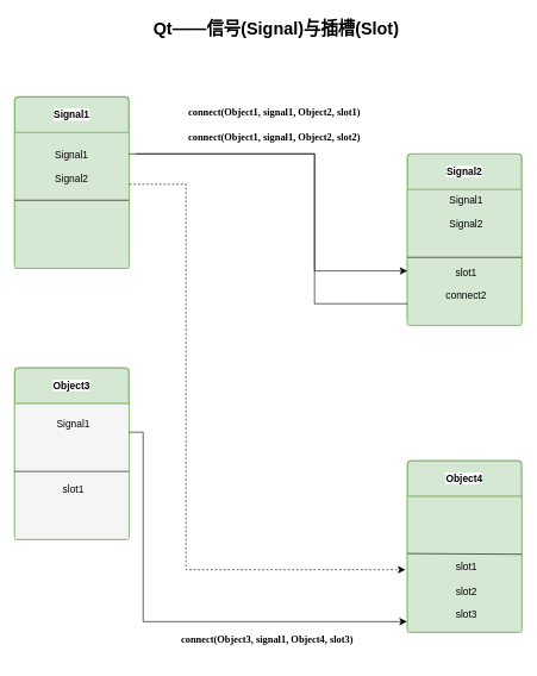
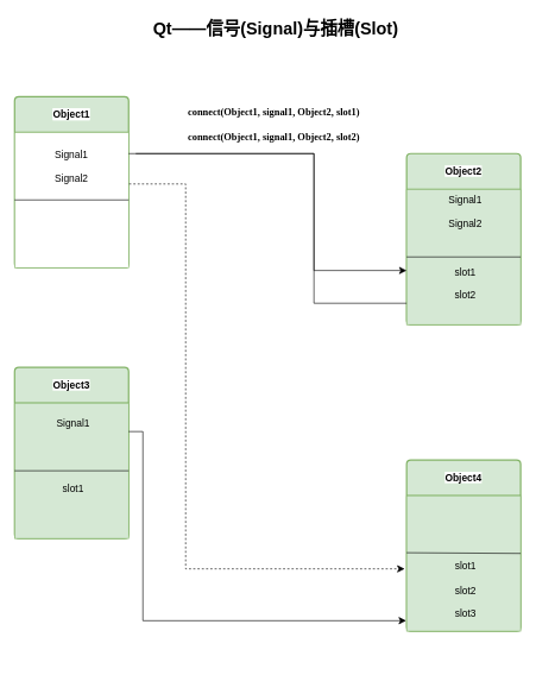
- <mxCell id="3" value="&lt;b&gt;&lt;font style=&quot;background-color: rgb(255, 255, 255);&quot;&gt;Signal1&lt;/font&gt;&lt;/b&gt;" style="swimlane;childLayout=stackLayout;horizontal=1;startSize=50;horizontalStack=0;rounded=1;fontSize=14;fontStyle=0;strokeWidth=2;resizeParent=0;resizeLast=1;shadow=0;dashed=0;align=center;arcSize=4;whiteSpace=wrap;html=1;labelBackgroundColor=#FFFFFF;fillColor=#d5e8d4;strokeColor=#82b366;" vertex="1" parent="1"><mxGeometry x="20" y="135" width="160" height="240" as="geometry" /></mxCell>
+ <mxCell id="3" value="&lt;b&gt;&lt;font style=&quot;background-color: rgb(255, 255, 255);&quot;&gt;Object1&lt;/font&gt;&lt;/b&gt;" style="swimlane;childLayout=stackLayout;horizontal=1;startSize=50;horizontalStack=0;rounded=1;fontSize=14;fontStyle=0;strokeWidth=2;resizeParent=0;resizeLast=1;shadow=0;dashed=0;align=center;arcSize=4;whiteSpace=wrap;html=1;labelBackgroundColor=#FFFFFF;fillColor=#d5e8d4;strokeColor=#82b366;" vertex="1" parent="1"><mxGeometry x="20" y="135" width="160" height="240" as="geometry" /></mxCell>
- <mxCell id="6" value="&lt;b style=&quot;background-color: rgb(255, 255, 255);&quot;&gt;Signal2&lt;/b&gt;" style="swimlane;childLayout=stackLayout;horizontal=1;startSize=50;horizontalStack=0;rounded=1;fontSize=14;fontStyle=0;strokeWidth=2;resizeParent=0;resizeLast=1;shadow=0;dashed=0;align=center;arcSize=4;whiteSpace=wrap;html=1;fillColor=#d5e8d4;strokeColor=#82b366;" vertex="1" parent="1"><mxGeometry x="570" y="215" width="160" height="240" as="geometry" /></mxCell>
+ <mxCell id="6" value="&lt;b style=&quot;background-color: rgb(255, 255, 255);&quot;&gt;Object2&lt;/b&gt;" style="swimlane;childLayout=stackLayout;horizontal=1;startSize=50;horizontalStack=0;rounded=1;fontSize=14;fontStyle=0;strokeWidth=2;resizeParent=0;resizeLast=1;shadow=0;dashed=0;align=center;arcSize=4;whiteSpace=wrap;html=1;fillColor=#d5e8d4;strokeColor=#82b366;" vertex="1" parent="1"><mxGeometry x="570" y="215" width="160" height="240" as="geometry" /></mxCell>
- <mxCell id="4" value="&lt;div style=&quot;text-align: center; font-size: 14px;&quot;&gt;&lt;span style=&quot;font-size: 14px; background-color: initial; white-space-collapse: preserve;&quot;&gt;&#09;&lt;/span&gt;&lt;span style=&quot;white-space-collapse: preserve;&quot;&gt;&amp;nbsp;     &lt;/span&gt;&lt;/div&gt;&lt;div style=&quot;text-align: center; font-size: 14px;&quot;&gt;&lt;span style=&quot;background-color: initial;&quot;&gt;&lt;font style=&quot;font-size: 14px;&quot;&gt;&lt;span style=&quot;white-space: pre;&quot;&gt;&#09;&lt;/span&gt;&amp;nbsp; &amp;nbsp; &amp;nbsp;Signal1&lt;/font&gt;&lt;/span&gt;&lt;/div&gt;&lt;font style=&quot;font-size: 14px;&quot;&gt;&lt;span style=&quot;white-space: pre;&quot;&gt;&lt;div style=&quot;text-align: center;&quot;&gt;&lt;span style=&quot;background-color: initial;&quot;&gt;&#09;&lt;/span&gt;&lt;span style=&quot;background-color: initial;&quot;&gt;&#09;&lt;/span&gt;&lt;/div&gt;&lt;/span&gt;&lt;span style=&quot;white-space: pre;&quot;&gt;&lt;div style=&quot;text-align: center;&quot;&gt;&lt;span style=&quot;background-color: initial;&quot;&gt;&#09;&lt;/span&gt;     &lt;span style=&quot;background-color: initial; white-space-collapse: collapse;&quot;&gt;Signal2&lt;/span&gt;&lt;/div&gt;&lt;/span&gt;&lt;/font&gt;&lt;div style=&quot;text-align: center; font-size: 14px;&quot;&gt;&lt;font style=&quot;font-size: 14px;&quot;&gt;&lt;br&gt;&lt;/font&gt;&lt;/div&gt;&lt;div style=&quot;text-align: center; font-size: 14px;&quot;&gt;&lt;font style=&quot;font-size: 14px;&quot;&gt;&lt;br&gt;&lt;/font&gt;&lt;/div&gt;&lt;div style=&quot;text-align: center; font-size: 14px;&quot;&gt;&lt;font style=&quot;font-size: 14px;&quot;&gt;&lt;br&gt;&lt;/font&gt;&lt;/div&gt;&lt;div style=&quot;text-align: center; font-size: 14px;&quot;&gt;&lt;font style=&quot;font-size: 14px;&quot;&gt;&lt;br&gt;&lt;/font&gt;&lt;/div&gt;&lt;span style=&quot;white-space: pre; font-size: 14px;&quot;&gt;&lt;div style=&quot;text-align: center;&quot;&gt;&lt;font style=&quot;font-size: 14px;&quot;&gt;&lt;span style=&quot;background-color: initial;&quot;&gt;&#09;&lt;/span&gt;&lt;span style=&quot;background-color: initial;&quot;&gt;&#09;&lt;/span&gt;&lt;/font&gt;&lt;/div&gt;&lt;/span&gt;" style="align=left;strokeColor=#82b366;fillColor=#d5e8d4;spacingLeft=4;fontSize=12;verticalAlign=top;resizable=0;rotatable=0;part=1;html=1;" vertex="1" parent="3"><mxGeometry y="50" width="160" height="190" as="geometry" /></mxCell>
+ <mxCell id="4" value="&lt;div style=&quot;text-align: center; font-size: 14px;&quot;&gt;&lt;span style=&quot;font-size: 14px; background-color: initial; white-space-collapse: preserve;&quot;&gt;&#09;&lt;/span&gt;&lt;span style=&quot;white-space-collapse: preserve;&quot;&gt;&amp;nbsp;     &lt;/span&gt;&lt;/div&gt;&lt;div style=&quot;text-align: center; font-size: 14px;&quot;&gt;&lt;span style=&quot;background-color: initial;&quot;&gt;&lt;font style=&quot;font-size: 14px;&quot;&gt;&lt;span style=&quot;white-space: pre;&quot;&gt;&#09;&lt;/span&gt;&amp;nbsp; &amp;nbsp; &amp;nbsp;Signal1&lt;/font&gt;&lt;/span&gt;&lt;/div&gt;&lt;font style=&quot;font-size: 14px;&quot;&gt;&lt;span style=&quot;white-space: pre;&quot;&gt;&lt;div style=&quot;text-align: center;&quot;&gt;&lt;span style=&quot;background-color: initial;&quot;&gt;&#09;&lt;/span&gt;&lt;span style=&quot;background-color: initial;&quot;&gt;&#09;&lt;/span&gt;&lt;/div&gt;&lt;/span&gt;&lt;span style=&quot;white-space: pre;&quot;&gt;&lt;div style=&quot;text-align: center;&quot;&gt;&lt;span style=&quot;background-color: initial;&quot;&gt;&#09;&lt;/span&gt;     &lt;span style=&quot;background-color: initial; white-space-collapse: collapse;&quot;&gt;Signal2&lt;/span&gt;&lt;/div&gt;&lt;/span&gt;&lt;/font&gt;&lt;div style=&quot;text-align: center; font-size: 14px;&quot;&gt;&lt;font style=&quot;font-size: 14px;&quot;&gt;&lt;br&gt;&lt;/font&gt;&lt;/div&gt;&lt;div style=&quot;text-align: center; font-size: 14px;&quot;&gt;&lt;font style=&quot;font-size: 14px;&quot;&gt;&lt;br&gt;&lt;/font&gt;&lt;/div&gt;&lt;div style=&quot;text-align: center; font-size: 14px;&quot;&gt;&lt;font style=&quot;font-size: 14px;&quot;&gt;&lt;br&gt;&lt;/font&gt;&lt;/div&gt;&lt;div style=&quot;text-align: center; font-size: 14px;&quot;&gt;&lt;font style=&quot;font-size: 14px;&quot;&gt;&lt;br&gt;&lt;/font&gt;&lt;/div&gt;&lt;span style=&quot;white-space: pre; font-size: 14px;&quot;&gt;&lt;div style=&quot;text-align: center;&quot;&gt;&lt;font style=&quot;font-size: 14px;&quot;&gt;&lt;span style=&quot;background-color: initial;&quot;&gt;&#09;&lt;/span&gt;&lt;span style=&quot;background-color: initial;&quot;&gt;&#09;&lt;/span&gt;&lt;/font&gt;&lt;/div&gt;&lt;/span&gt;" style="align=left;strokeColor=#82b366;fillColor=#ffffff;spacingLeft=4;fontSize=12;verticalAlign=top;resizable=0;rotatable=0;part=1;html=1;" vertex="1" parent="3"><mxGeometry y="50" width="160" height="190" as="geometry" /></mxCell>
- <mxCell id="7" value="&lt;div style=&quot;font-size: 14px;&quot;&gt;&lt;font style=&quot;font-size: 14px;&quot;&gt;&lt;span style=&quot;background-color: initial;&quot;&gt;Signal1&lt;/span&gt;&lt;/font&gt;&lt;/div&gt;&lt;font style=&quot;font-size: 14px;&quot;&gt;&lt;span style=&quot;white-space: pre;&quot;&gt;&lt;div style=&quot;&quot;&gt;&lt;span style=&quot;background-color: initial;&quot;&gt;&#09;&lt;/span&gt;&lt;span style=&quot;background-color: initial;&quot;&gt;&#09;&lt;/span&gt;&lt;/div&gt;&lt;/span&gt;&lt;span style=&quot;white-space: pre;&quot;&gt;&lt;div style=&quot;&quot;&gt;&lt;span style=&quot;background-color: initial; white-space-collapse: collapse;&quot;&gt;Signal2&lt;/span&gt;&lt;/div&gt;&lt;/span&gt;&lt;/font&gt;&lt;div style=&quot;font-size: 14px;&quot;&gt;&lt;font style=&quot;font-size: 14px;&quot;&gt;&lt;br&gt;&lt;/font&gt;&lt;/div&gt;&lt;div style=&quot;font-size: 14px;&quot;&gt;&lt;font style=&quot;font-size: 14px;&quot;&gt;&lt;br&gt;&lt;/font&gt;&lt;/div&gt;&lt;div style=&quot;font-size: 14px;&quot;&gt;&lt;span style=&quot;background-color: initial;&quot;&gt;&lt;br&gt;&lt;/span&gt;&lt;/div&gt;&lt;div style=&quot;font-size: 14px;&quot;&gt;&lt;span style=&quot;background-color: initial;&quot;&gt;slot1&lt;/span&gt;&lt;br&gt;&lt;/div&gt;&lt;div style=&quot;font-size: 14px;&quot;&gt;&lt;font style=&quot;font-size: 14px;&quot;&gt;&lt;br&gt;&lt;/font&gt;&lt;/div&gt;&lt;span style=&quot;white-space: pre; font-size: 14px;&quot;&gt;&lt;div style=&quot;&quot;&gt;&lt;font style=&quot;font-size: 14px;&quot;&gt;&lt;font style=&quot;background-color: initial; white-space-collapse: collapse; font-size: 14px;&quot;&gt;connect2&lt;/font&gt;&lt;/font&gt;&lt;/div&gt;&lt;/span&gt;" style="align=center;strokeColor=#82b366;fillColor=#d5e8d4;spacingLeft=4;fontSize=12;verticalAlign=top;resizable=0;rotatable=0;part=1;html=1;" vertex="1" parent="6"><mxGeometry y="50" width="160" height="190" as="geometry" /></mxCell>
+ <mxCell id="7" value="&lt;div style=&quot;font-size: 14px;&quot;&gt;&lt;font style=&quot;font-size: 14px;&quot;&gt;&lt;span style=&quot;background-color: initial;&quot;&gt;Signal1&lt;/span&gt;&lt;/font&gt;&lt;/div&gt;&lt;font style=&quot;font-size: 14px;&quot;&gt;&lt;span style=&quot;white-space: pre;&quot;&gt;&lt;div style=&quot;&quot;&gt;&lt;span style=&quot;background-color: initial;&quot;&gt;&#09;&lt;/span&gt;&lt;span style=&quot;background-color: initial;&quot;&gt;&#09;&lt;/span&gt;&lt;/div&gt;&lt;/span&gt;&lt;span style=&quot;white-space: pre;&quot;&gt;&lt;div style=&quot;&quot;&gt;&lt;span style=&quot;background-color: initial; white-space-collapse: collapse;&quot;&gt;Signal2&lt;/span&gt;&lt;/div&gt;&lt;/span&gt;&lt;/font&gt;&lt;div style=&quot;font-size: 14px;&quot;&gt;&lt;font style=&quot;font-size: 14px;&quot;&gt;&lt;br&gt;&lt;/font&gt;&lt;/div&gt;&lt;div style=&quot;font-size: 14px;&quot;&gt;&lt;font style=&quot;font-size: 14px;&quot;&gt;&lt;br&gt;&lt;/font&gt;&lt;/div&gt;&lt;div style=&quot;font-size: 14px;&quot;&gt;&lt;span style=&quot;background-color: initial;&quot;&gt;&lt;br&gt;&lt;/span&gt;&lt;/div&gt;&lt;div style=&quot;font-size: 14px;&quot;&gt;&lt;span style=&quot;background-color: initial;&quot;&gt;slot1&lt;/span&gt;&lt;br&gt;&lt;/div&gt;&lt;div style=&quot;font-size: 14px;&quot;&gt;&lt;font style=&quot;font-size: 14px;&quot;&gt;&lt;br&gt;&lt;/font&gt;&lt;/div&gt;&lt;span style=&quot;white-space: pre; font-size: 14px;&quot;&gt;&lt;div style=&quot;&quot;&gt;&lt;font style=&quot;font-size: 14px;&quot;&gt;&lt;font style=&quot;background-color: initial; white-space-collapse: collapse; font-size: 14px;&quot;&gt;slot2&lt;/font&gt;&lt;/font&gt;&lt;/div&gt;&lt;/span&gt;" style="align=center;strokeColor=#82b366;fillColor=#d5e8d4;spacingLeft=4;fontSize=12;verticalAlign=top;resizable=0;rotatable=0;part=1;html=1;" vertex="1" parent="6"><mxGeometry y="50" width="160" height="190" as="geometry" /></mxCell>
- <mxCell id="10" value="&lt;font style=&quot;&quot;&gt;&lt;br&gt;&lt;span style=&quot;font-size: 14px;&quot;&gt;Signal1&lt;/span&gt;&lt;br&gt;&lt;span style=&quot;font-size: 14px; white-space: pre;&quot;&gt;&#09;&lt;/span&gt;&lt;span style=&quot;font-size: 14px; white-space: pre;&quot;&gt;&#09;&lt;/span&gt;&lt;br&gt;&lt;br&gt;&lt;br&gt;&lt;br&gt;&lt;br&gt;&lt;font style=&quot;font-size: 14px;&quot;&gt;slot1&lt;/font&gt;&lt;br&gt;&lt;span style=&quot;font-size: 14px; white-space: pre;&quot;&gt;&#09;&lt;/span&gt;&lt;span style=&quot;font-size: 14px; white-space: pre;&quot;&gt;&#09;&lt;/span&gt;&lt;/font&gt;" style="align=center;strokeColor=#82b366;fillColor=#f5f5f5;spacingLeft=4;fontSize=12;verticalAlign=top;resizable=0;rotatable=0;part=1;html=1;" vertex="1" parent="9"><mxGeometry y="50" width="160" height="190" as="geometry" /></mxCell>
+ <mxCell id="10" value="&lt;font style=&quot;&quot;&gt;&lt;br&gt;&lt;span style=&quot;font-size: 14px;&quot;&gt;Signal1&lt;/span&gt;&lt;br&gt;&lt;span style=&quot;font-size: 14px; white-space: pre;&quot;&gt;&#09;&lt;/span&gt;&lt;span style=&quot;font-size: 14px; white-space: pre;&quot;&gt;&#09;&lt;/span&gt;&lt;br&gt;&lt;br&gt;&lt;br&gt;&lt;br&gt;&lt;br&gt;&lt;font style=&quot;font-size: 14px;&quot;&gt;slot1&lt;/font&gt;&lt;br&gt;&lt;span style=&quot;font-size: 14px; white-space: pre;&quot;&gt;&#09;&lt;/span&gt;&lt;span style=&quot;font-size: 14px; white-space: pre;&quot;&gt;&#09;&lt;/span&gt;&lt;/font&gt;" style="align=center;strokeColor=#82b366;fillColor=#d5e8d4;spacingLeft=4;fontSize=12;verticalAlign=top;resizable=0;rotatable=0;part=1;html=1;" vertex="1" parent="9"><mxGeometry y="50" width="160" height="190" as="geometry" /></mxCell>
- <mxCell id="20" value="&lt;font face=&quot;Verdana&quot;&gt;connect(Object3, signal1, Object4, slot3)&lt;br&gt;&lt;/font&gt;" style="text;html=1;strokeColor=none;fillColor=none;align=center;verticalAlign=middle;whiteSpace=wrap;overflow=hidden;fontSize=14;fontStyle=1" vertex="1" parent="1"><mxGeometry x="209" y="865" width="330" height="60" as="geometry" /></mxCell>
